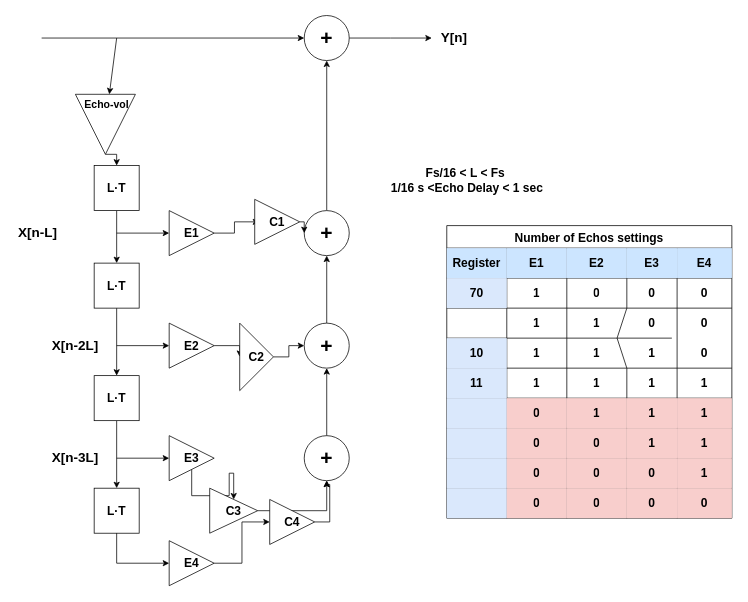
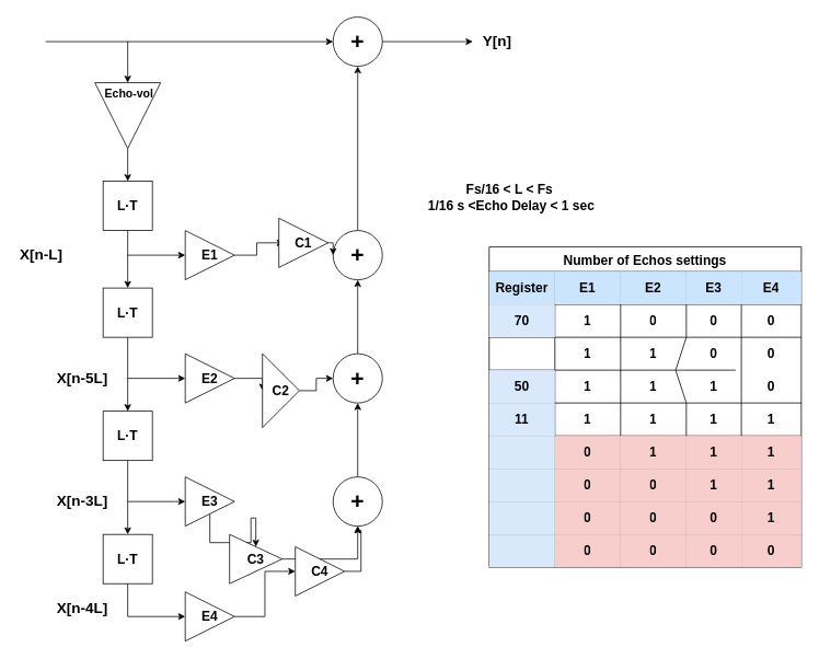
- <mxCell id="9" value="&lt;b&gt;&lt;font style=&quot;font-size: 14px&quot;&gt;&amp;nbsp;Echo-vol&lt;/font&gt;&lt;/b&gt;" style="triangle;whiteSpace=wrap;html=1;direction=south;labelPosition=center;verticalLabelPosition=top;align=center;verticalAlign=bottom;spacingTop=0;spacing=-23;" parent="1" vertex="1"><mxGeometry x="100" y="125" width="80" height="80" as="geometry" /></mxCell>
+ <mxCell id="9" value="&lt;b&gt;&lt;font style=&quot;font-size: 14px&quot;&gt;&amp;nbsp;Echo-vol&lt;/font&gt;&lt;/b&gt;" style="triangle;whiteSpace=wrap;html=1;direction=south;labelPosition=center;verticalLabelPosition=top;align=center;verticalAlign=bottom;spacingTop=0;spacing=-23;" parent="1" vertex="1"><mxGeometry x="115" y="100" width="80" height="80" as="geometry" /></mxCell>
- <mxCell id="31" value="&lt;b&gt;&lt;font style=&quot;font-size: 18px&quot;&gt;X[n-2L]&lt;/font&gt;&lt;/b&gt;" style="text;html=1;strokeColor=none;fillColor=none;align=center;verticalAlign=middle;whiteSpace=wrap;rounded=0;" parent="1" vertex="1"><mxGeometry x="65" y="450" width="70" height="20" as="geometry" /></mxCell>
+ <mxCell id="31" value="&lt;b&gt;&lt;font style=&quot;font-size: 18px&quot;&gt;X[n-5L]&lt;/font&gt;&lt;/b&gt;" style="text;html=1;strokeColor=none;fillColor=none;align=center;verticalAlign=middle;whiteSpace=wrap;rounded=0;" parent="1" vertex="1"><mxGeometry x="65" y="450" width="70" height="20" as="geometry" /></mxCell>
- <mxCell id="54" value="10" style="shape=partialRectangle;html=1;whiteSpace=wrap;connectable=0;fillColor=#dae8fc;top=0;left=0;bottom=0;right=0;overflow=hidden;pointerEvents=1;fontSize=16;fontStyle=1;strokeColor=#6c8ebf;" parent="53" vertex="1"><mxGeometry width="80" height="40" as="geometry"><mxRectangle width="80" height="40" as="alternateBounds" /></mxGeometry></mxCell>
+ <mxCell id="54" value="50" style="shape=partialRectangle;html=1;whiteSpace=wrap;connectable=0;fillColor=#dae8fc;top=0;left=0;bottom=0;right=0;overflow=hidden;pointerEvents=1;fontSize=16;fontStyle=1;strokeColor=#6c8ebf;" parent="53" vertex="1"><mxGeometry width="80" height="40" as="geometry"><mxRectangle width="80" height="40" as="alternateBounds" /></mxGeometry></mxCell>
+ <mxCell id="33" value="&lt;b&gt;&lt;font style=&quot;font-size: 18px&quot;&gt;X[n-4L]&lt;/font&gt;&lt;/b&gt;" style="text;html=1;strokeColor=none;fillColor=none;align=center;verticalAlign=middle;whiteSpace=wrap;rounded=0;" parent="1" vertex="1"><mxGeometry x="65" y="730" width="70" height="20" as="geometry" /></mxCell>
